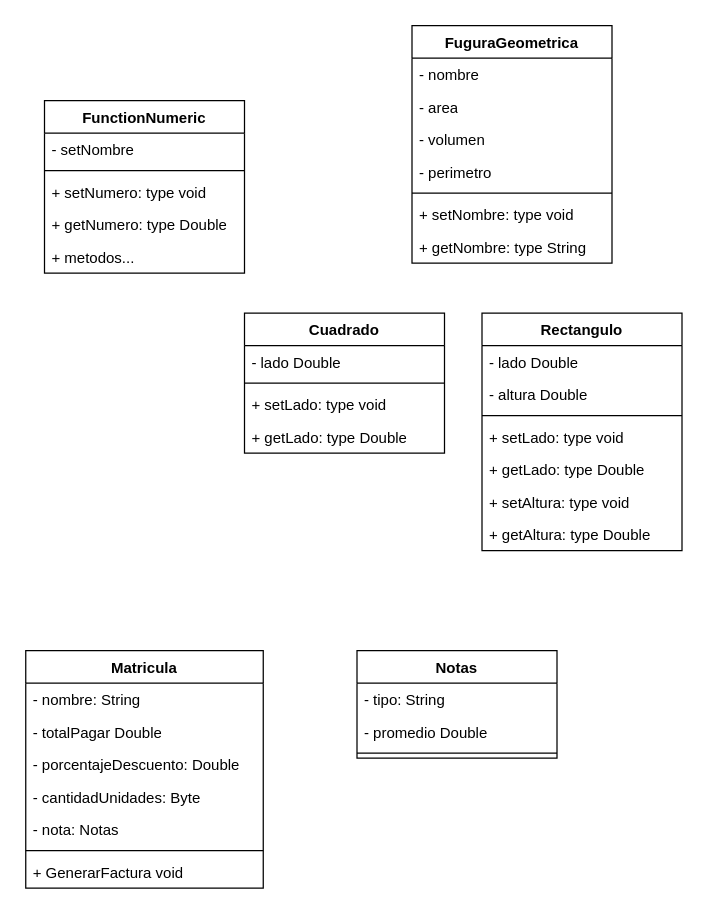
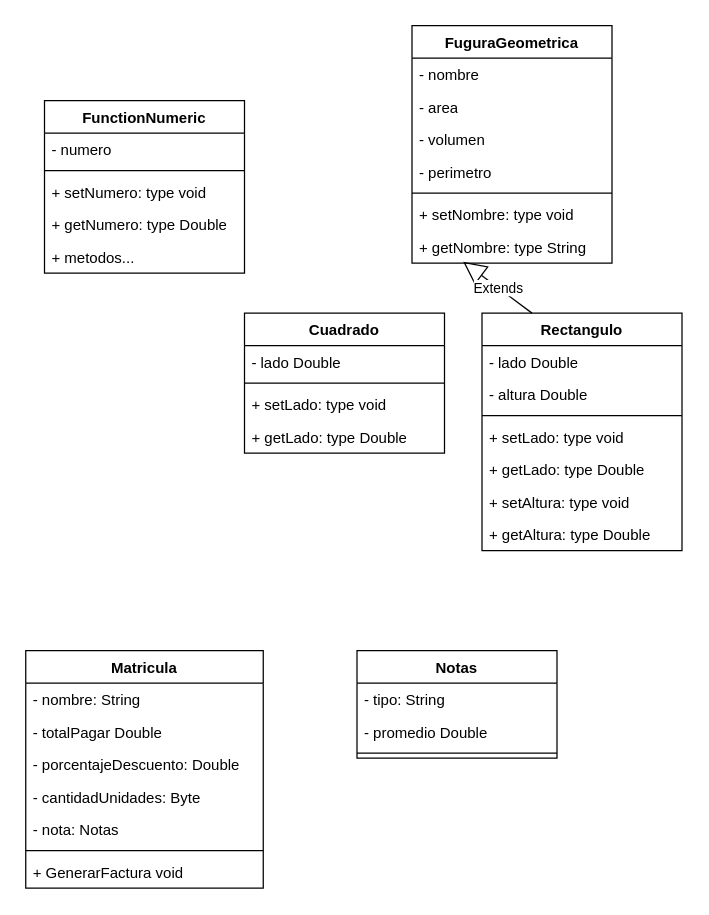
- <mxCell id="11" value="- setNombre" style="text;strokeColor=none;fillColor=none;align=left;verticalAlign=top;spacingLeft=4;spacingRight=4;overflow=hidden;rotatable=0;points=[[0,0.5],[1,0.5]];portConstraint=eastwest;whiteSpace=wrap;html=1;" vertex="1" parent="10"><mxGeometry y="26" width="160" height="26" as="geometry" /></mxCell>
+ <mxCell id="11" value="- numero" style="text;strokeColor=none;fillColor=none;align=left;verticalAlign=top;spacingLeft=4;spacingRight=4;overflow=hidden;rotatable=0;points=[[0,0.5],[1,0.5]];portConstraint=eastwest;whiteSpace=wrap;html=1;" vertex="1" parent="10"><mxGeometry y="26" width="160" height="26" as="geometry" /></mxCell>
+ <mxCell id="29" value="Extends" style="endArrow=block;endSize=16;endFill=0;html=1;rounded=0;exitX=0.25;exitY=0;exitDx=0;exitDy=0;entryX=0.256;entryY=0.959;entryDx=0;entryDy=0;entryPerimeter=0;" edge="1" parent="1" source="21" target="9"><mxGeometry width="160" relative="1" as="geometry"><mxPoint x="235" y="190" as="sourcePoint" /><mxPoint x="395" y="190" as="targetPoint" /></mxGeometry></mxCell>
